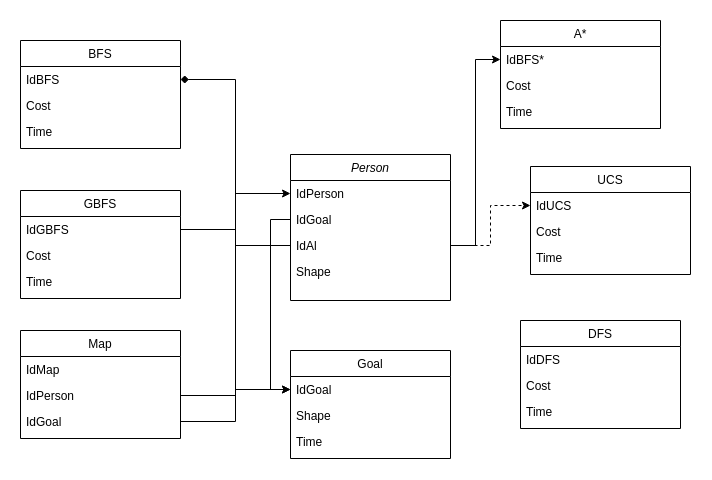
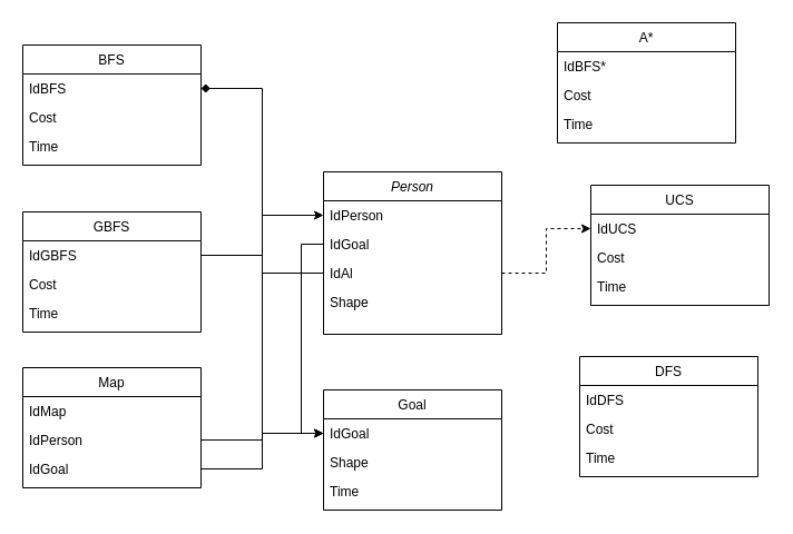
- <mxCell id="37" style="edgeStyle=orthogonalEdgeStyle;rounded=0;orthogonalLoop=1;jettySize=auto;html=1;exitX=1;exitY=0.5;exitDx=0;exitDy=0;entryX=0;entryY=0.5;entryDx=0;entryDy=0;" parent="1" source="5" target="12" edge="1"><mxGeometry relative="1" as="geometry" /></mxCell>
